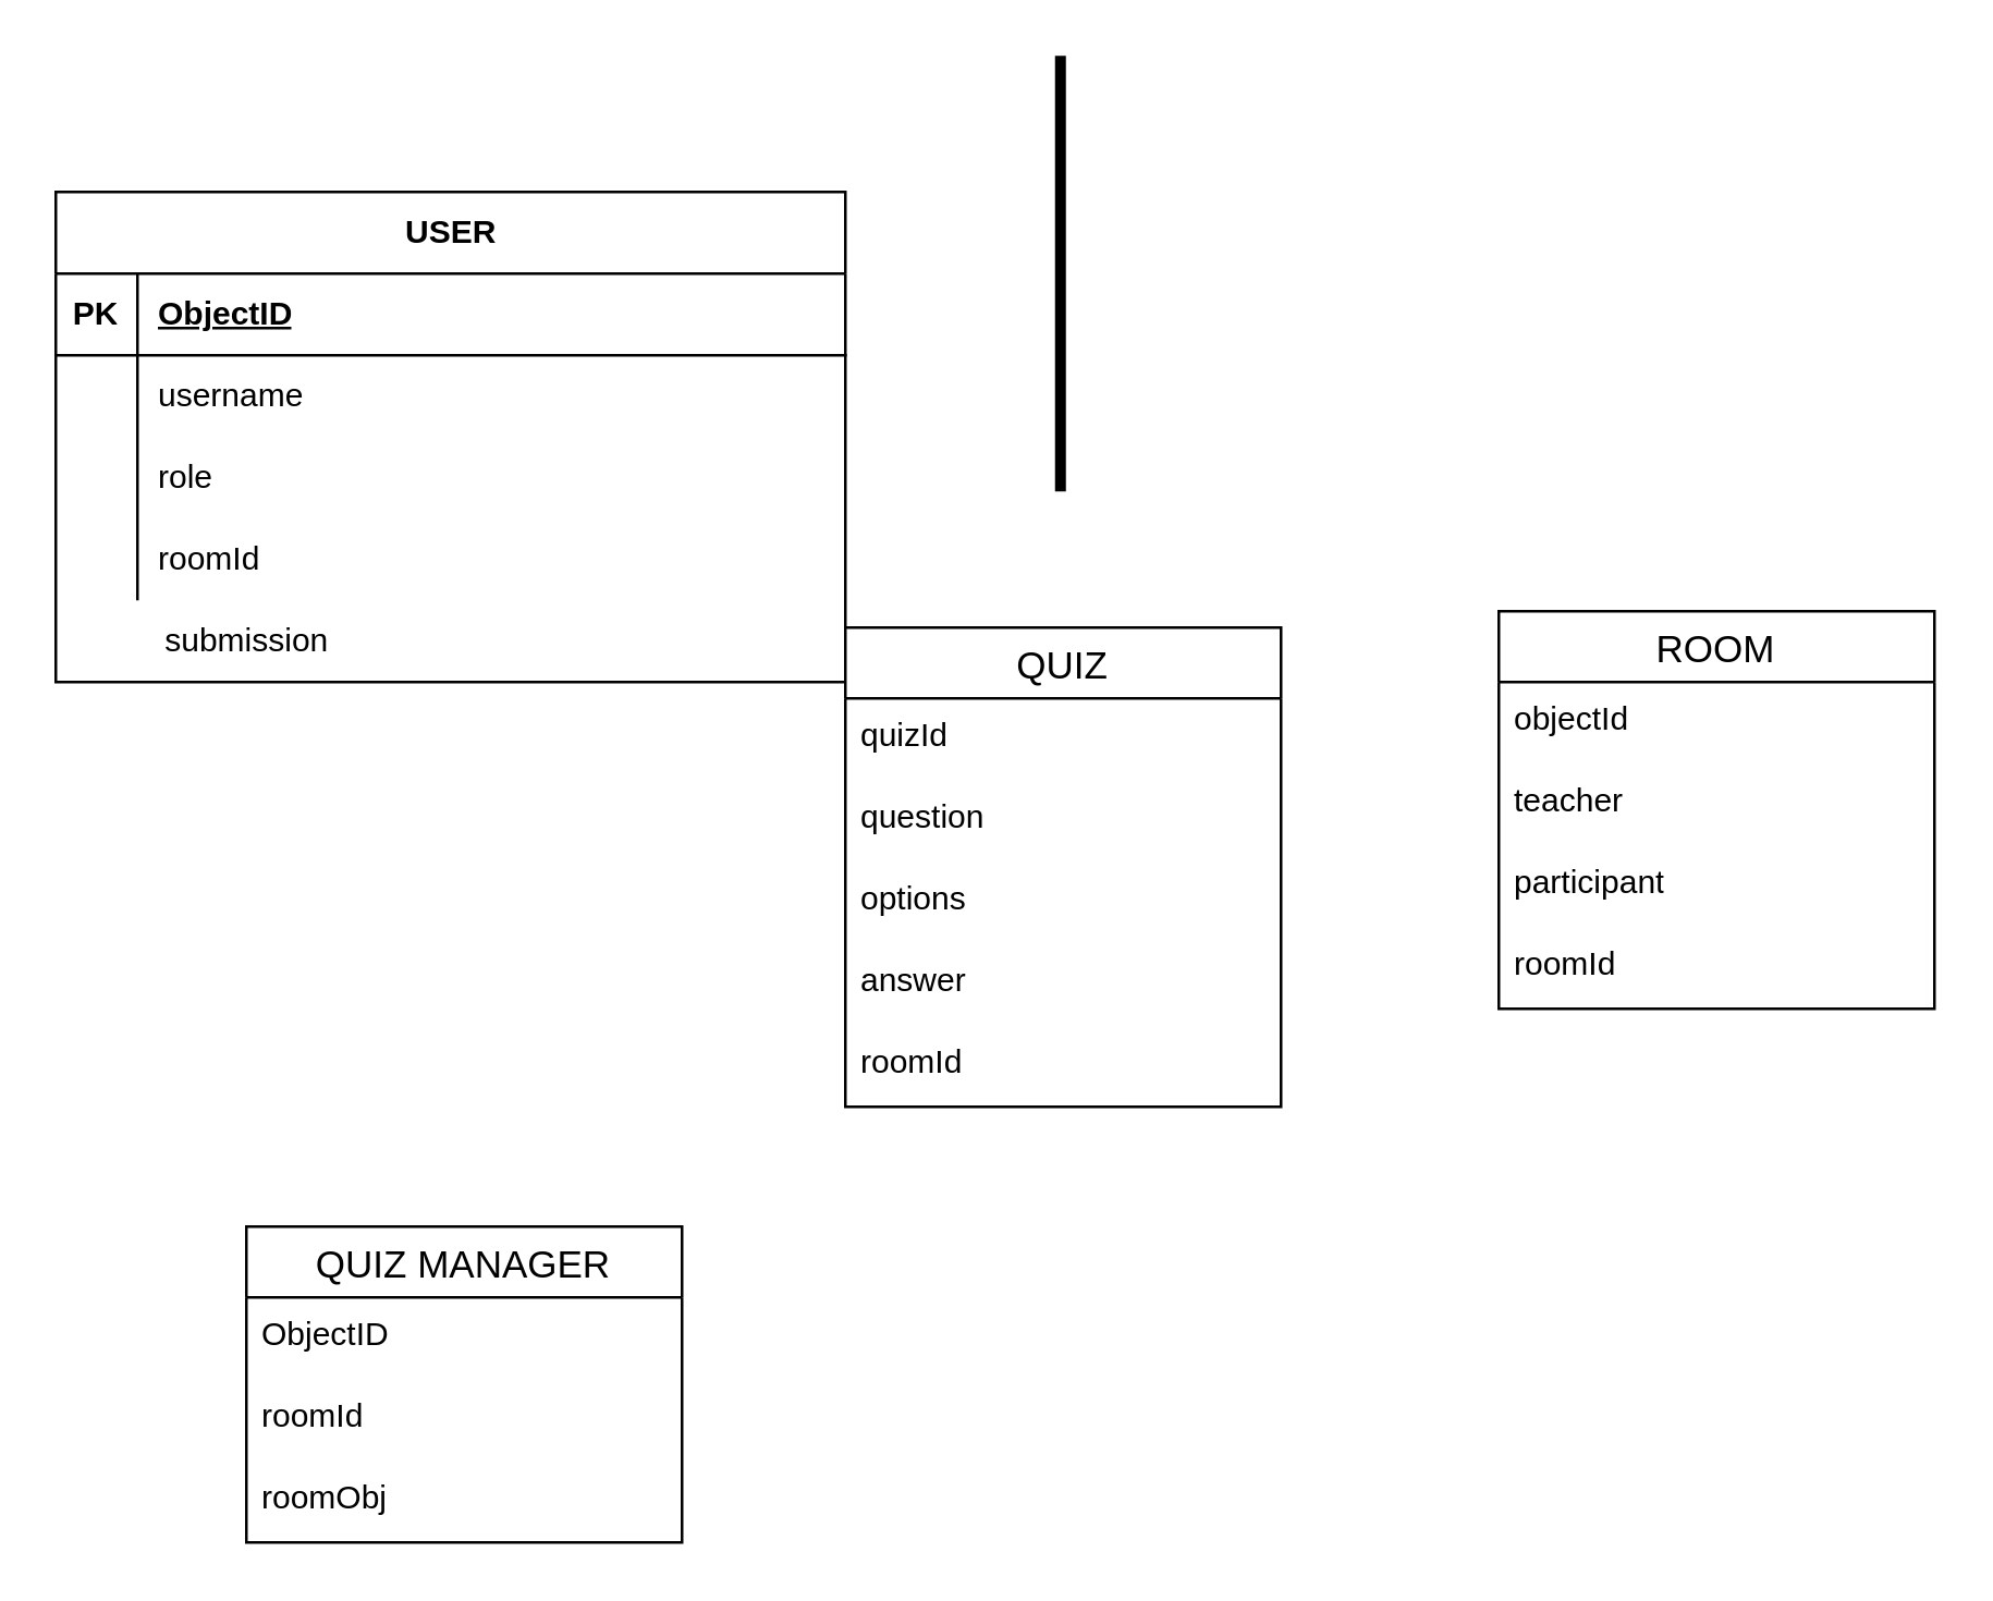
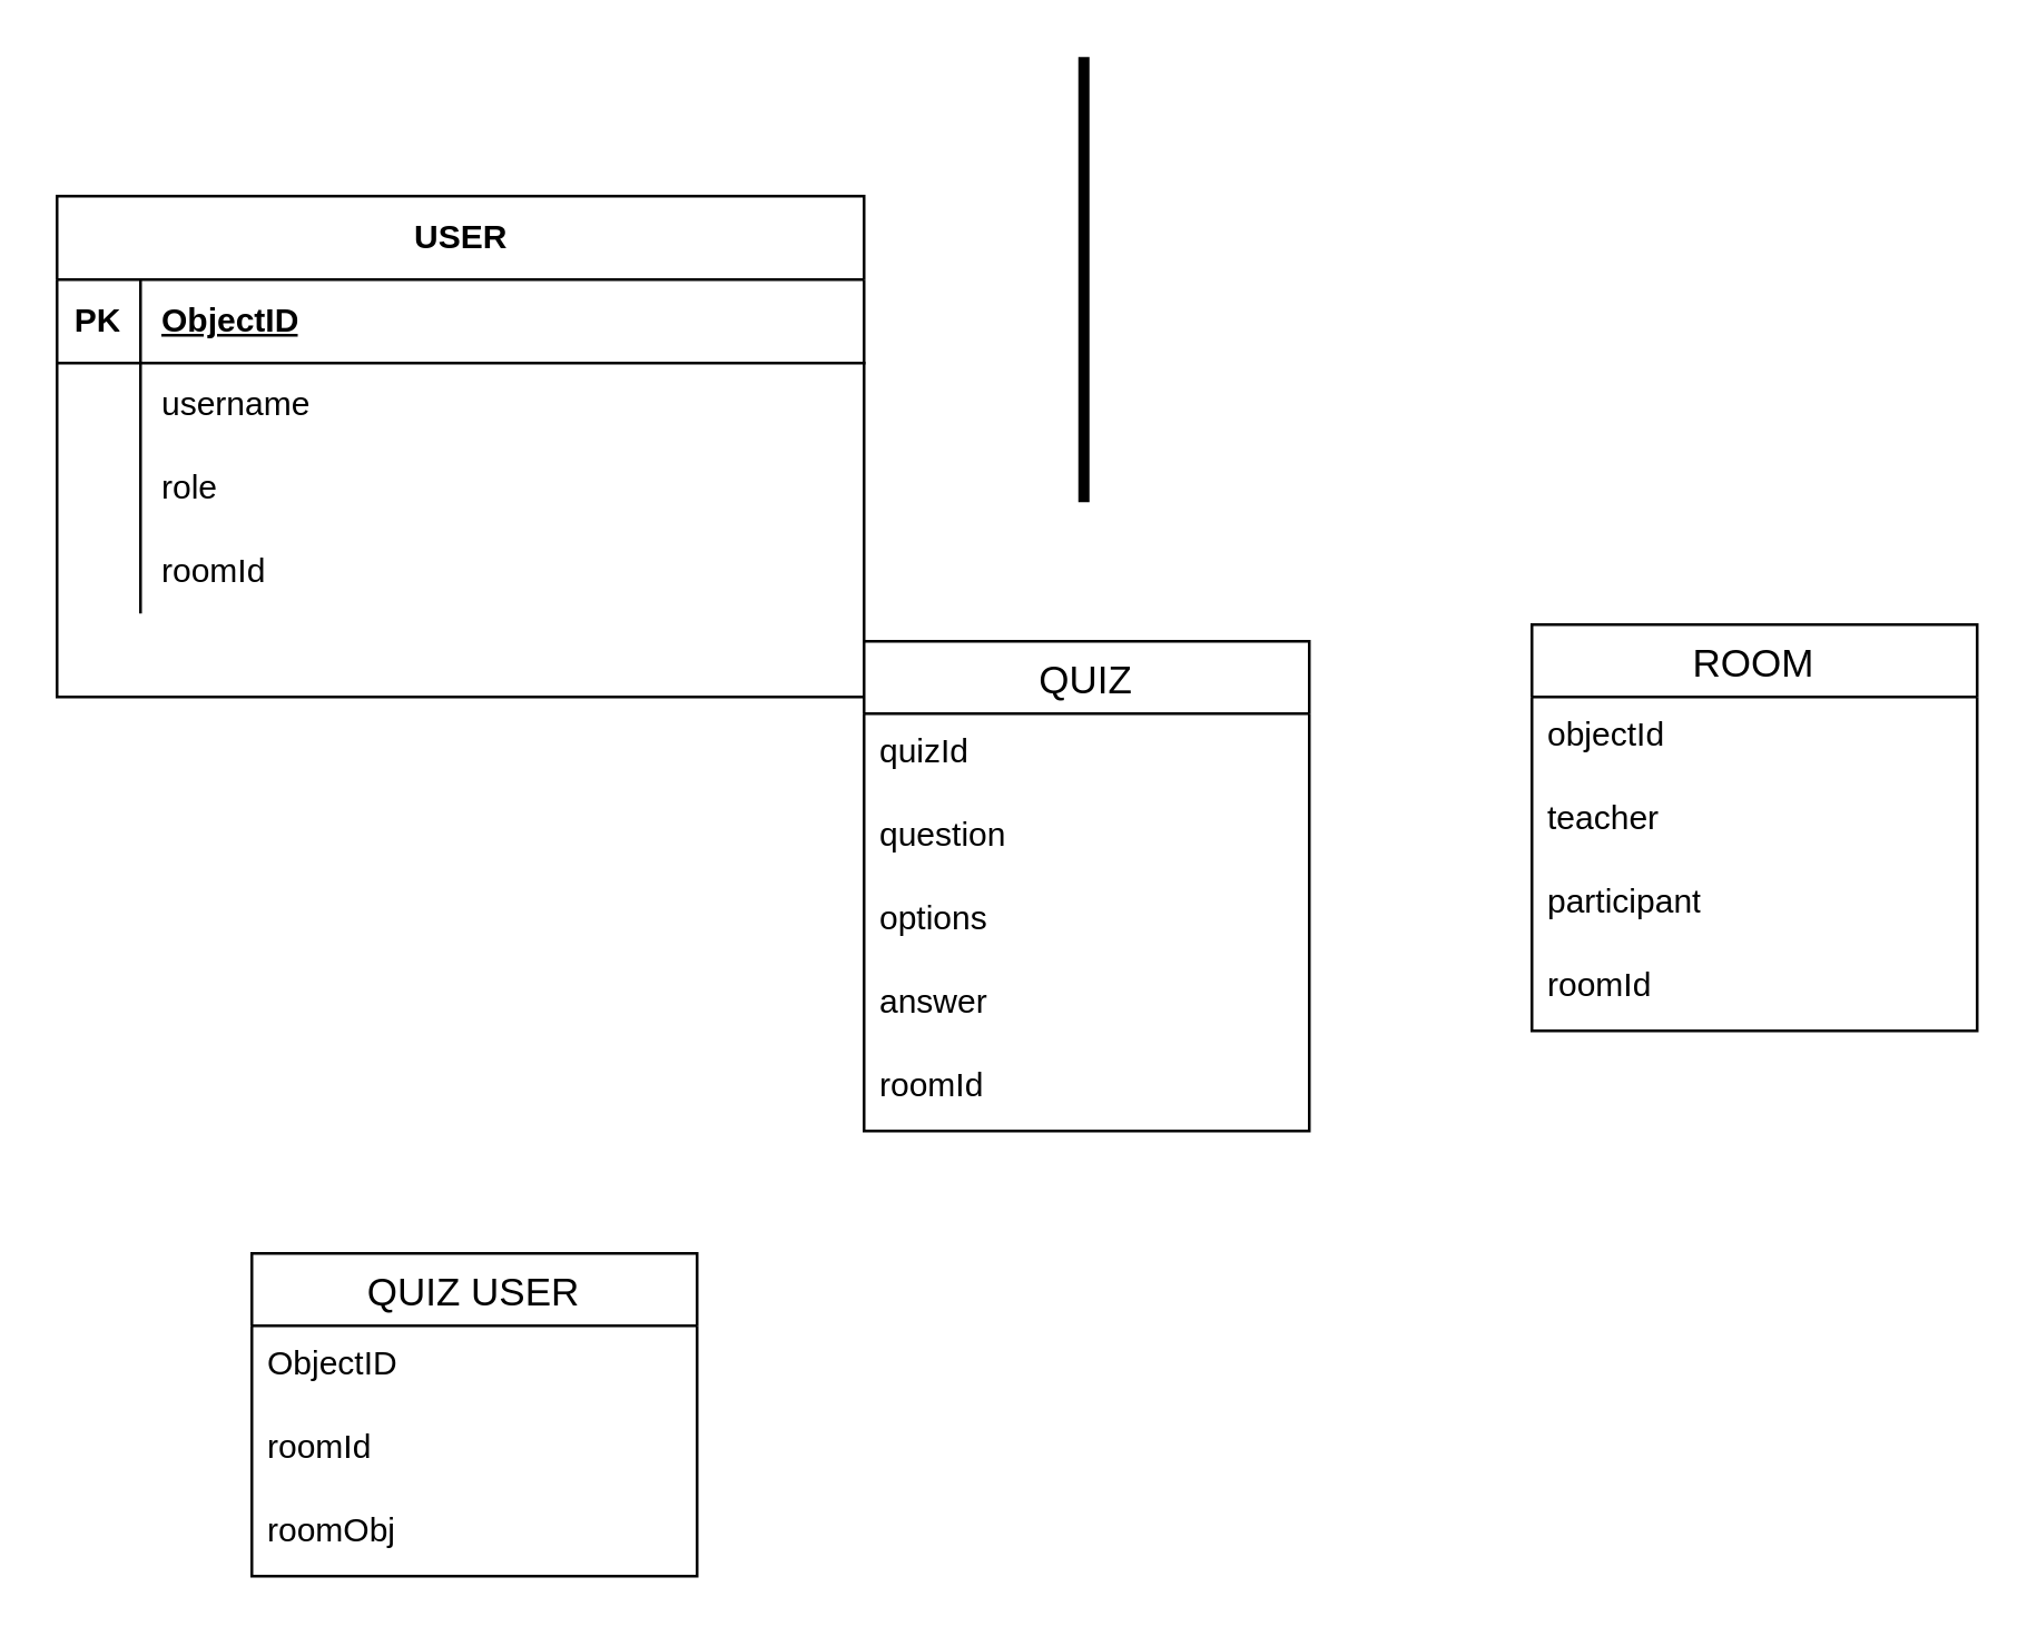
- <mxCell id="15" value="submission" style="text;html=1;align=center;verticalAlign=middle;resizable=0;points=[];fillColor=none;swimlaneLine=1;shadow=0;" vertex="1" parent="1"><mxGeometry x="50" y="220" width="80" height="30" as="geometry" /></mxCell>
- <mxCell id="27" value="QUIZ MANAGER" style="swimlane;fontStyle=0;childLayout=stackLayout;horizontal=1;startSize=26;horizontalStack=0;resizeParent=1;resizeParentMax=0;resizeLast=0;collapsible=1;marginBottom=0;align=center;fontSize=14;" vertex="1" parent="1"><mxGeometry x="90" y="450" width="160" height="116" as="geometry" /></mxCell>
+ <mxCell id="27" value="QUIZ USER" style="swimlane;fontStyle=0;childLayout=stackLayout;horizontal=1;startSize=26;horizontalStack=0;resizeParent=1;resizeParentMax=0;resizeLast=0;collapsible=1;marginBottom=0;align=center;fontSize=14;" vertex="1" parent="1"><mxGeometry x="90" y="450" width="160" height="116" as="geometry" /></mxCell>
